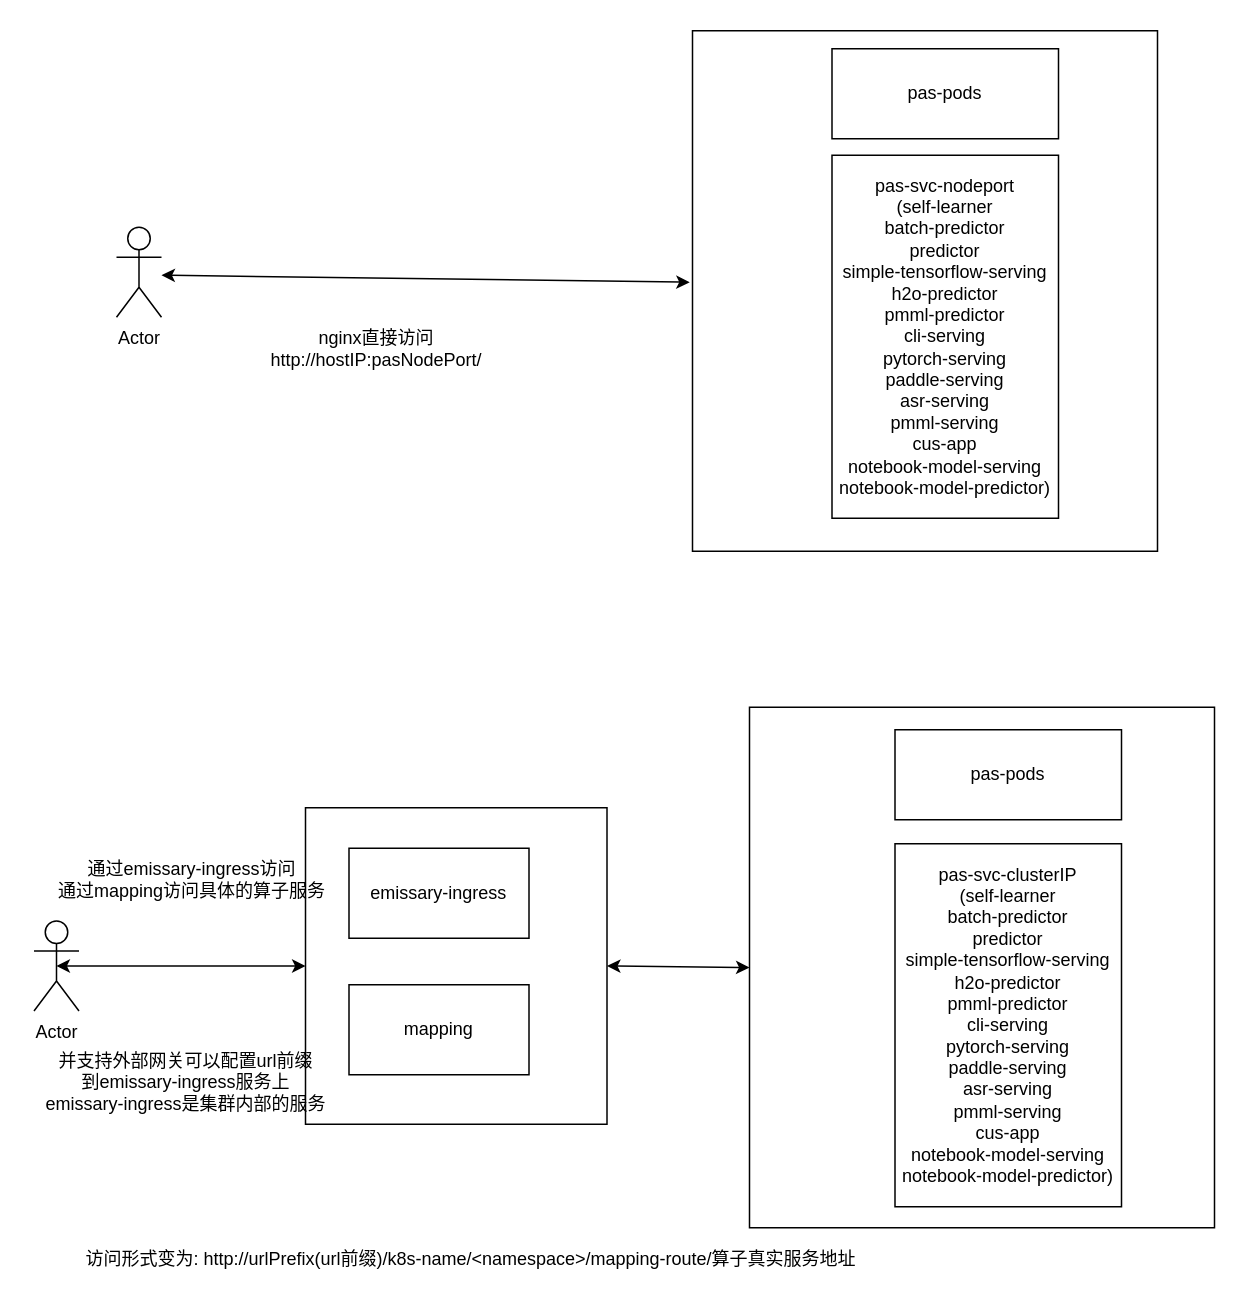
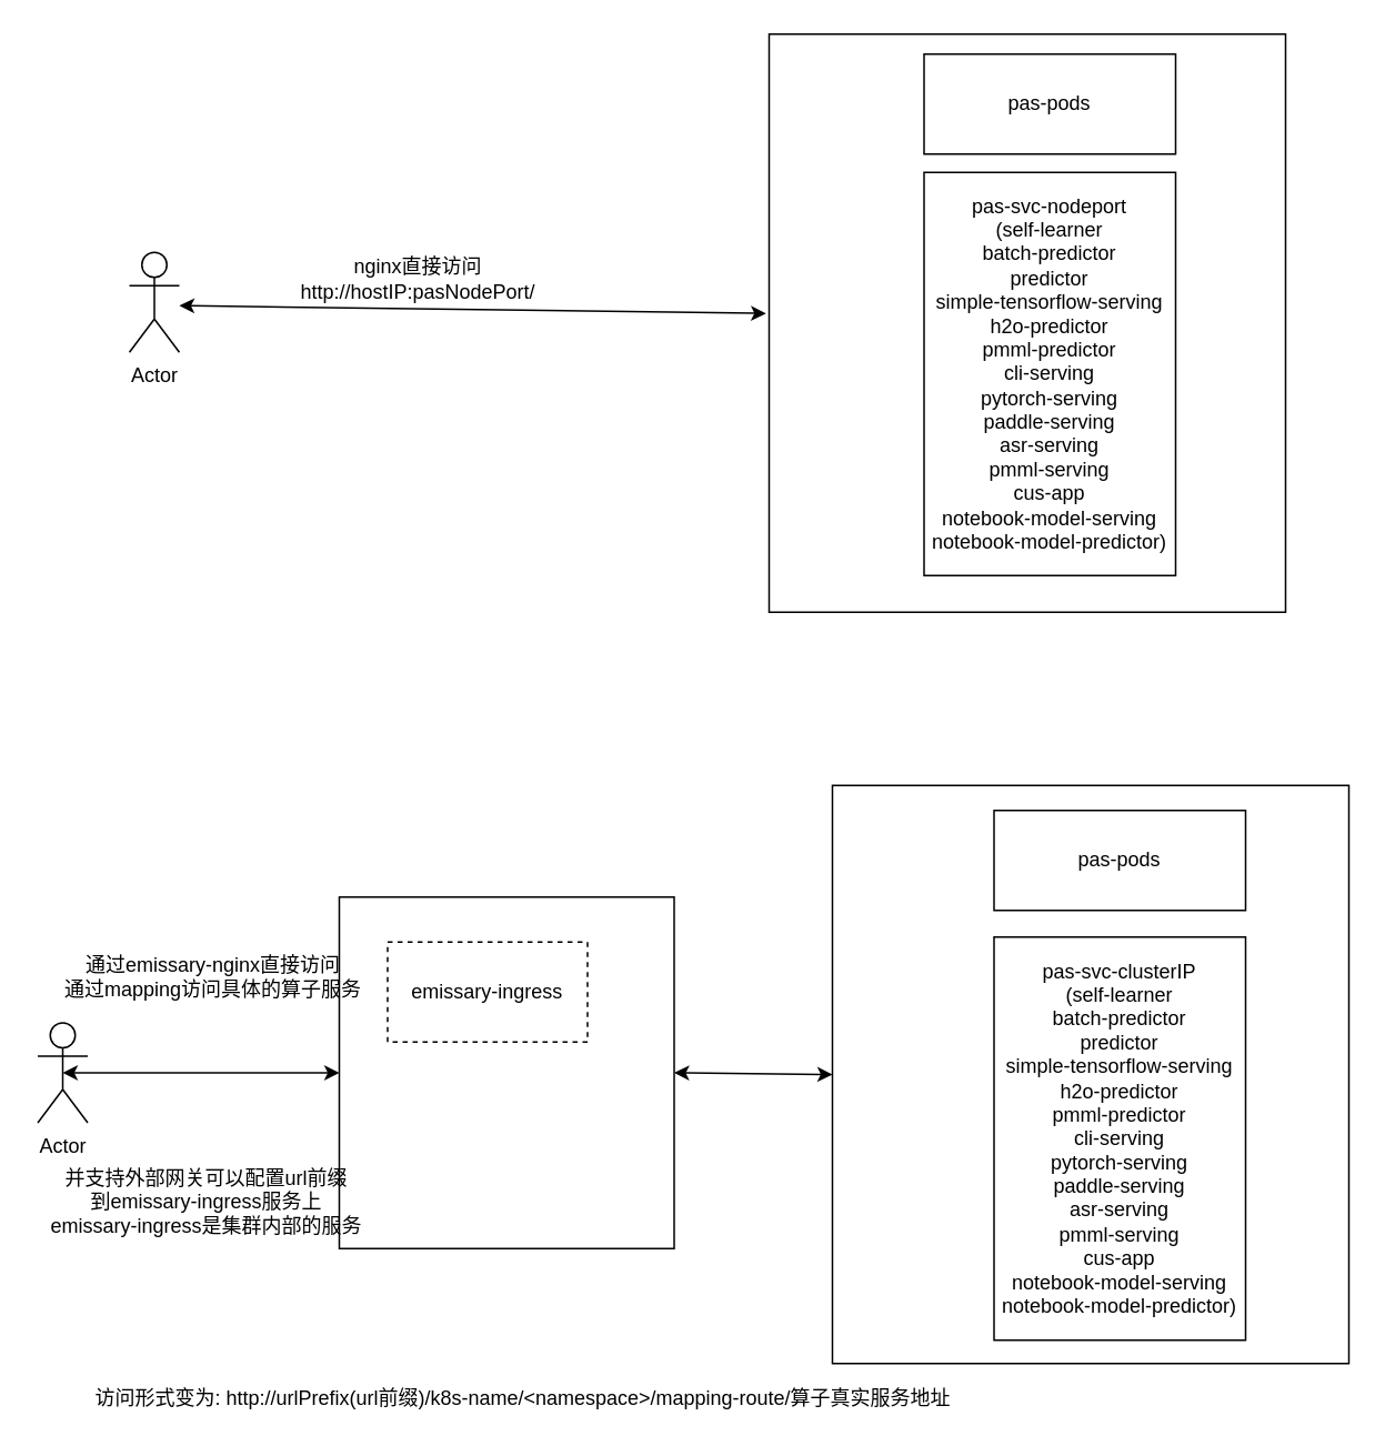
- <mxCell id="7" value="nginx直接访问&lt;br&gt;http://hostIP:pasNodePort/" style="text;html=1;align=center;verticalAlign=middle;resizable=0;points=[];autosize=1;strokeColor=none;fillColor=none;" vertex="1" parent="1"><mxGeometry x="170" y="211" width="159" height="41" as="geometry" /></mxCell>
+ <mxCell id="7" value="nginx直接访问&lt;br&gt;http://hostIP:pasNodePort/" style="text;html=1;align=center;verticalAlign=middle;resizable=0;points=[];autosize=1;strokeColor=none;fillColor=none;" vertex="1" parent="1"><mxGeometry x="170" y="146" width="159" height="41" as="geometry" /></mxCell>
- <mxCell id="17" value="通过emissary-ingress访问&lt;br&gt;通过mapping访问具体的算子服务" style="text;html=1;align=center;verticalAlign=middle;resizable=0;points=[];autosize=1;strokeColor=none;fillColor=none;" vertex="1" parent="1"><mxGeometry x="29" y="565" width="196" height="41" as="geometry" /></mxCell>
+ <mxCell id="17" value="通过emissary-nginx直接访问&lt;br&gt;通过mapping访问具体的算子服务" style="text;html=1;align=center;verticalAlign=middle;resizable=0;points=[];autosize=1;strokeColor=none;fillColor=none;" vertex="1" parent="1"><mxGeometry x="29" y="565" width="196" height="41" as="geometry" /></mxCell>
- <mxCell id="13" value="emissary-ingress" style="rounded=0;whiteSpace=wrap;html=1;" vertex="1" parent="1"><mxGeometry x="232" y="565" width="120" height="60" as="geometry" /></mxCell>
+ <mxCell id="13" value="emissary-ingress" style="rounded=0;whiteSpace=wrap;html=1;dashed=1;" vertex="1" parent="1"><mxGeometry x="232" y="565" width="120" height="60" as="geometry" /></mxCell>
- <mxCell id="14" value="mapping" style="rounded=0;whiteSpace=wrap;html=1;" vertex="1" parent="1"><mxGeometry x="232" y="656" width="120" height="60" as="geometry" /></mxCell>
